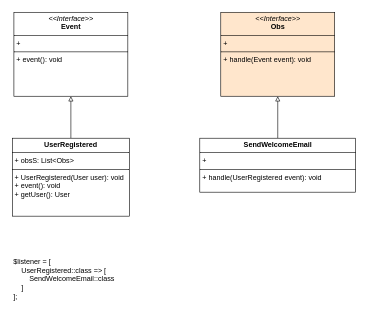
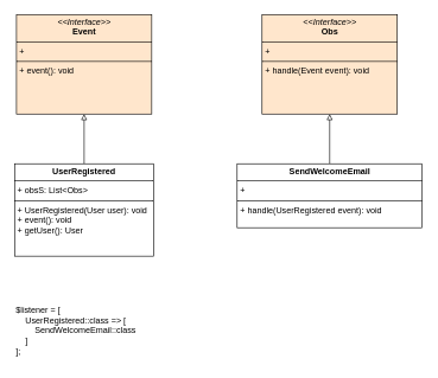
- <mxCell id="2" value="&lt;p style=&quot;margin:0px;margin-top:4px;text-align:center;&quot;&gt;&lt;i&gt;&amp;lt;&amp;lt;Interface&amp;gt;&amp;gt;&lt;/i&gt;&lt;br&gt;&lt;b&gt;Event&lt;/b&gt;&lt;/p&gt;&lt;hr size=&quot;1&quot; style=&quot;border-style:solid;&quot;&gt;&lt;p style=&quot;margin:0px;margin-left:4px;&quot;&gt;+&amp;nbsp;&lt;/p&gt;&lt;hr size=&quot;1&quot; style=&quot;border-style:solid;&quot;&gt;&lt;p style=&quot;margin:0px;margin-left:4px;&quot;&gt;+ event(): void&lt;/p&gt;" style="verticalAlign=top;align=left;overflow=fill;html=1;whiteSpace=wrap;" vertex="1" parent="1"><mxGeometry x="22.5" y="20" width="190" height="140" as="geometry" /></mxCell>
+ <mxCell id="2" value="&lt;p style=&quot;margin:0px;margin-top:4px;text-align:center;&quot;&gt;&lt;i&gt;&amp;lt;&amp;lt;Interface&amp;gt;&amp;gt;&lt;/i&gt;&lt;br&gt;&lt;b&gt;Event&lt;/b&gt;&lt;/p&gt;&lt;hr size=&quot;1&quot; style=&quot;border-style:solid;&quot;&gt;&lt;p style=&quot;margin:0px;margin-left:4px;&quot;&gt;+&amp;nbsp;&lt;/p&gt;&lt;hr size=&quot;1&quot; style=&quot;border-style:solid;&quot;&gt;&lt;p style=&quot;margin:0px;margin-left:4px;&quot;&gt;+ event(): void&lt;/p&gt;" style="verticalAlign=top;align=left;overflow=fill;html=1;whiteSpace=wrap;fillColor=#ffe6cc;" vertex="1" parent="1"><mxGeometry x="22.5" y="20" width="190" height="140" as="geometry" /></mxCell>
